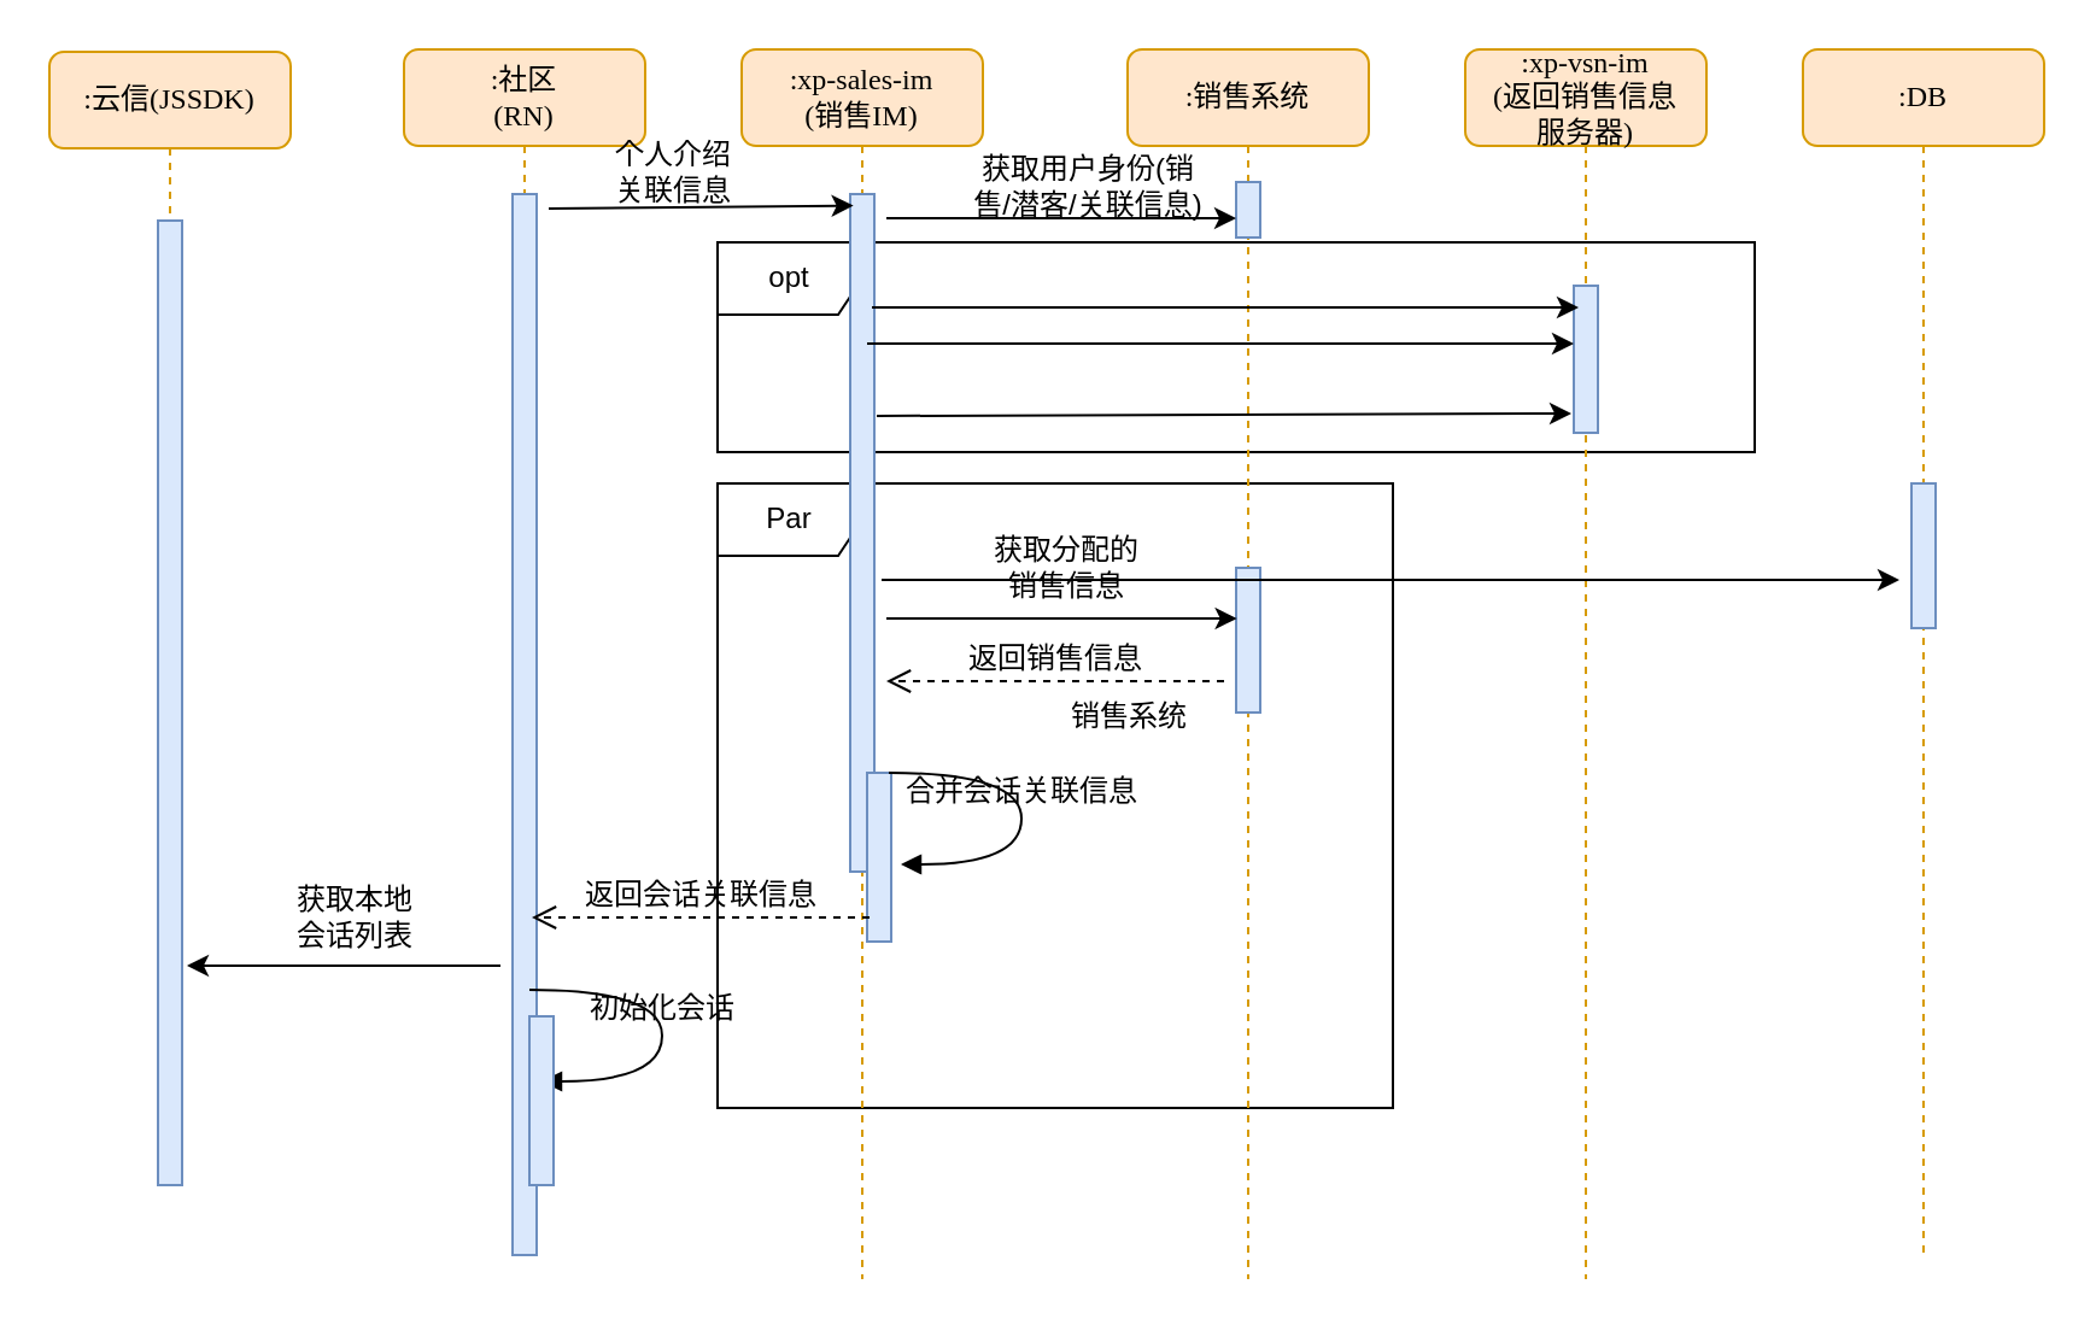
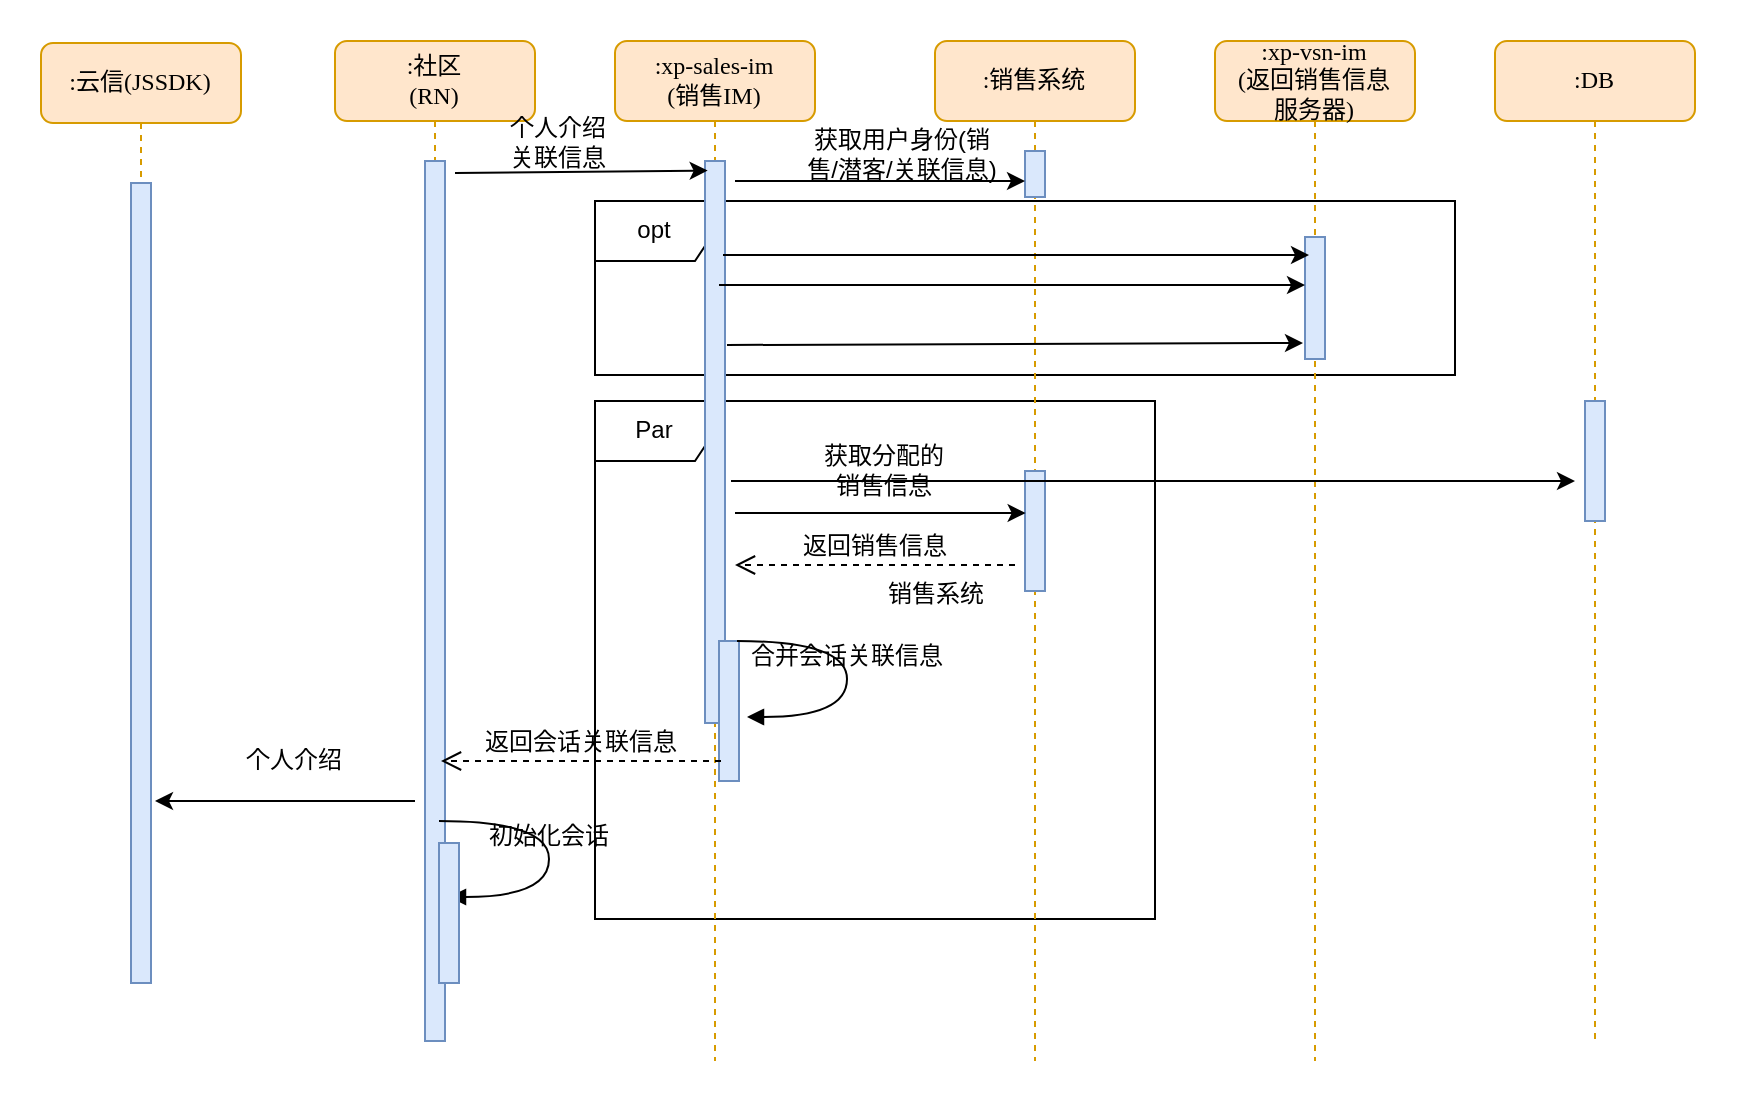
- <mxCell id="34" value="获取本地会话列表" style="text;html=1;strokeColor=none;fillColor=none;align=center;verticalAlign=middle;whiteSpace=wrap;rounded=0;" parent="1" vertex="1"><mxGeometry x="117" y="370" width="60" height="20" as="geometry" /></mxCell>
+ <mxCell id="34" value="个人介绍" style="text;html=1;strokeColor=none;fillColor=none;align=center;verticalAlign=middle;whiteSpace=wrap;rounded=0;" parent="1" vertex="1"><mxGeometry x="117" y="370" width="60" height="20" as="geometry" /></mxCell>
